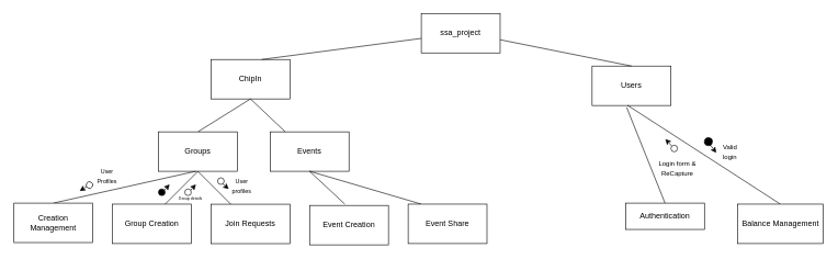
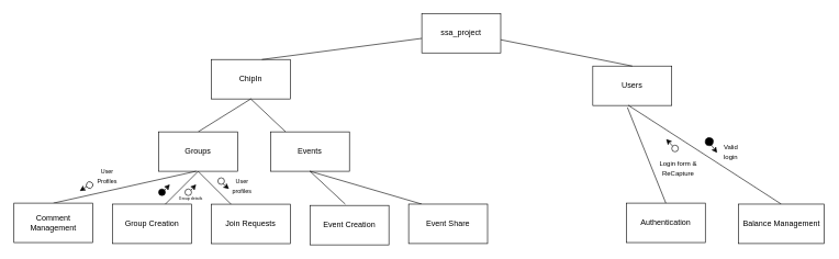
- <mxCell id="5" value="Authentication" style="rounded=0;whiteSpace=wrap;html=1;" parent="1" vertex="1"><mxGeometry x="951" y="308.5" width="120" height="40" as="geometry" /></mxCell>
+ <mxCell id="5" value="Authentication" style="rounded=0;whiteSpace=wrap;html=1;" parent="1" vertex="1"><mxGeometry x="951" y="308.5" width="120" height="60" as="geometry" /></mxCell>
- <mxCell id="39" value="Creation Management" style="rounded=0;whiteSpace=wrap;html=1;" parent="1" vertex="1"><mxGeometry x="20" y="308.5" width="120" height="60" as="geometry" /></mxCell>
+ <mxCell id="39" value="Comment Management" style="rounded=0;whiteSpace=wrap;html=1;" parent="1" vertex="1"><mxGeometry x="20" y="308.5" width="120" height="60" as="geometry" /></mxCell>
